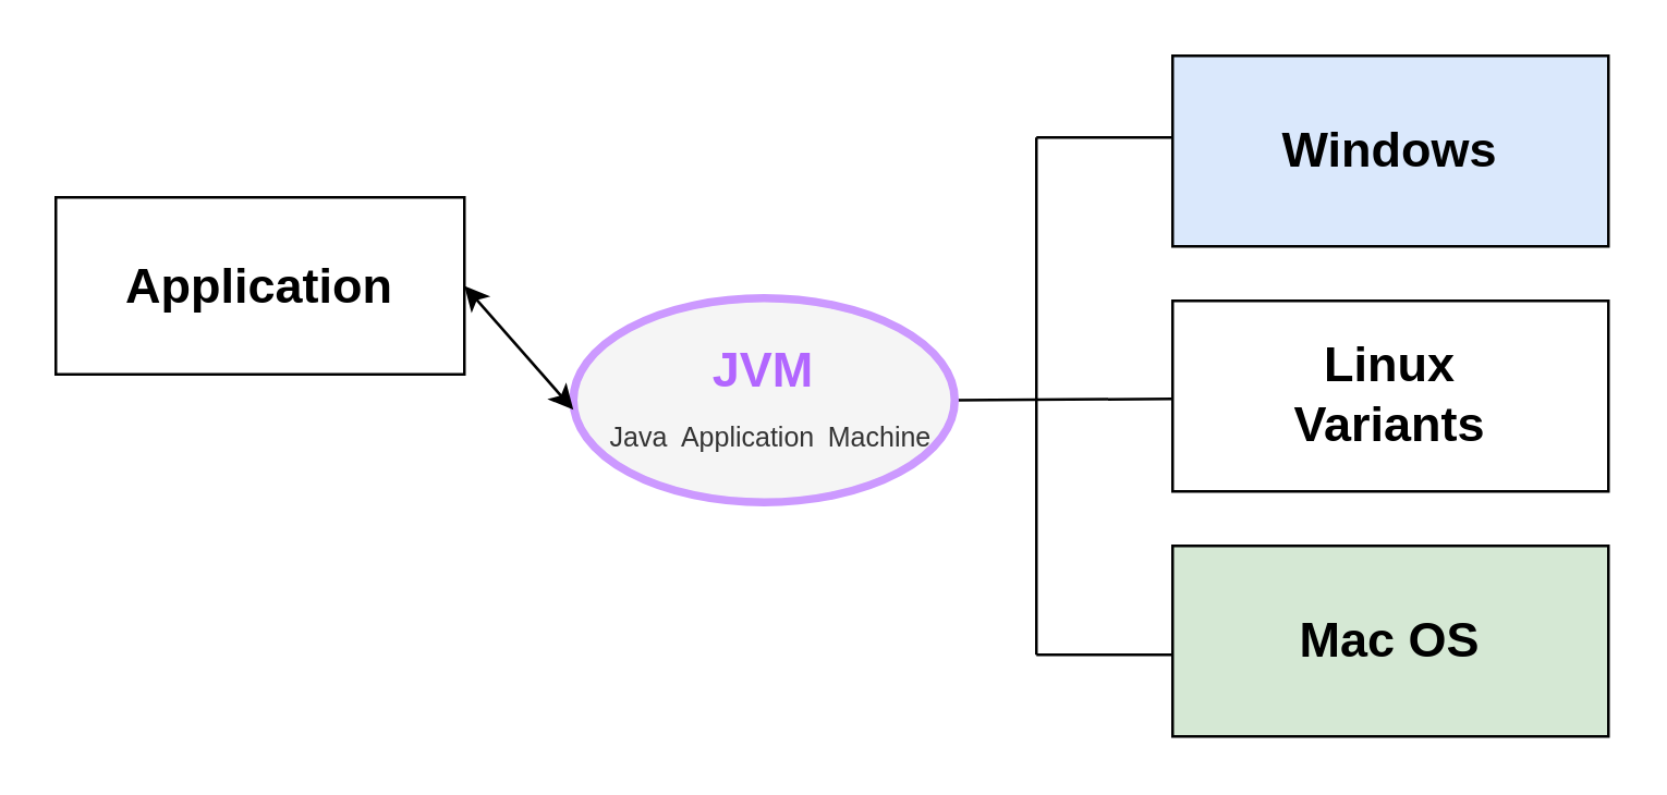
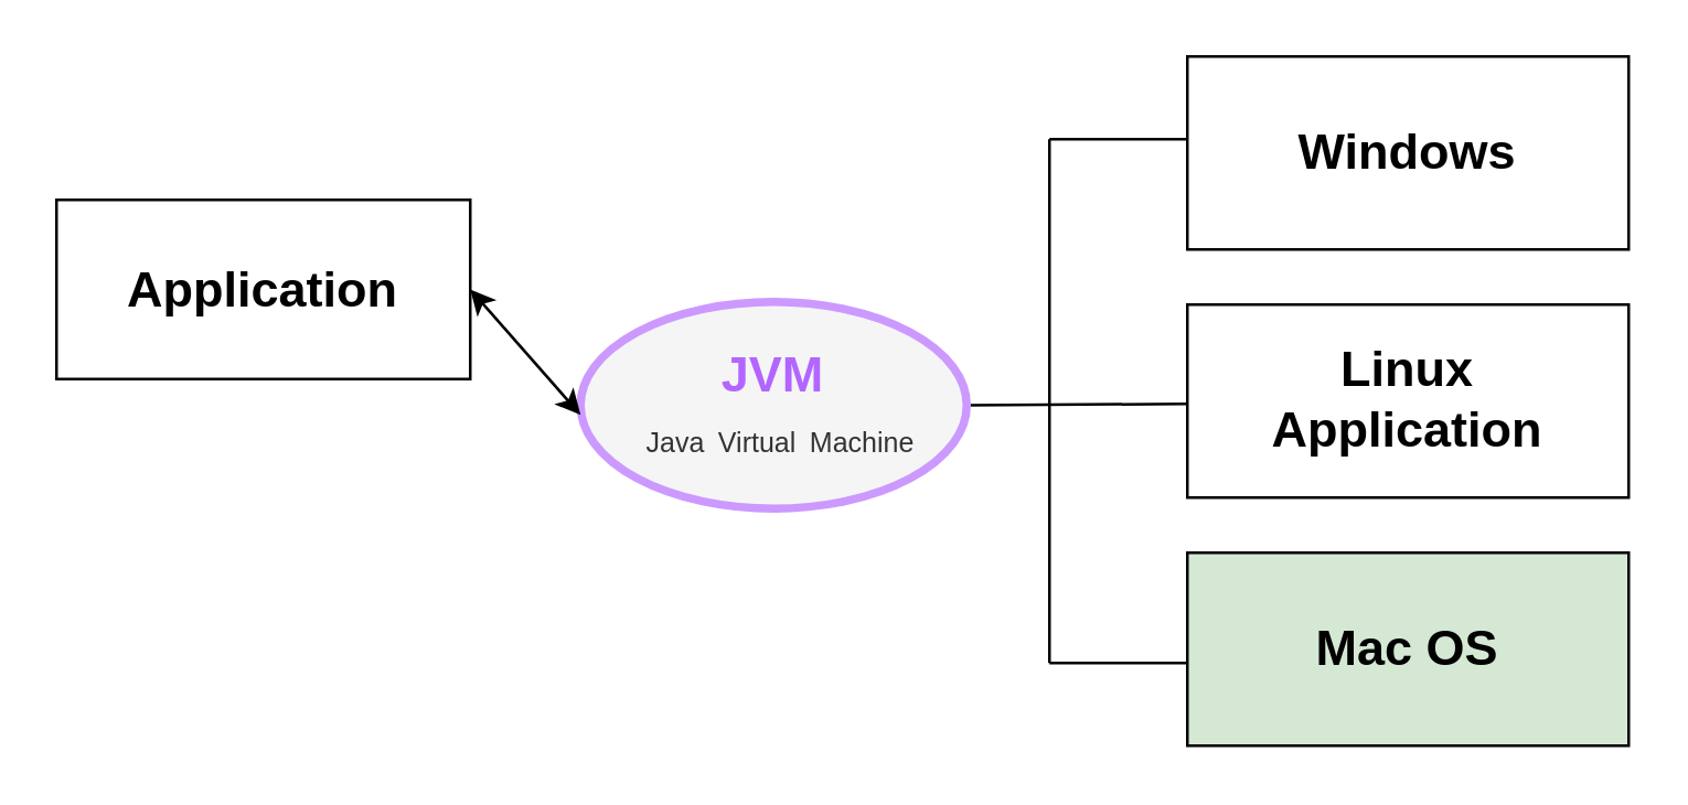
- <mxCell id="2" value="&lt;font style=&quot;font-size: 18px;&quot;&gt;&lt;b&gt;Windows&lt;/b&gt;&lt;/font&gt;" style="rounded=0;whiteSpace=wrap;html=1;fillColor=#dae8fc;" vertex="1" parent="1"><mxGeometry x="430" y="20" width="160" height="70" as="geometry" /></mxCell>
+ <mxCell id="2" value="&lt;font style=&quot;font-size: 18px;&quot;&gt;&lt;b&gt;Windows&lt;/b&gt;&lt;/font&gt;" style="rounded=0;whiteSpace=wrap;html=1;" vertex="1" parent="1"><mxGeometry x="430" y="20" width="160" height="70" as="geometry" /></mxCell>
- <mxCell id="3" value="&lt;font style=&quot;font-size: 18px;&quot;&gt;&lt;b&gt;Linux&lt;br&gt;Variants&lt;/b&gt;&lt;/font&gt;" style="rounded=0;whiteSpace=wrap;html=1;" vertex="1" parent="1"><mxGeometry x="430" y="110" width="160" height="70" as="geometry" /></mxCell>
+ <mxCell id="3" value="&lt;font style=&quot;font-size: 18px;&quot;&gt;&lt;b&gt;Linux&lt;br&gt;Application&lt;/b&gt;&lt;/font&gt;" style="rounded=0;whiteSpace=wrap;html=1;" vertex="1" parent="1"><mxGeometry x="430" y="110" width="160" height="70" as="geometry" /></mxCell>
- <mxCell id="9" value="&lt;font color=&quot;#b266ff&quot;&gt;&lt;b&gt;JVM&lt;/b&gt;&lt;br&gt;&lt;/font&gt;&lt;font style=&quot;font-size: 10px;&quot;&gt;&amp;nbsp; Java&lt;/font&gt; &lt;font style=&quot;font-size: 10px;&quot;&gt;Application&lt;/font&gt; &lt;font style=&quot;font-size: 10px;&quot;&gt;Machine&lt;/font&gt;" style="ellipse;whiteSpace=wrap;html=1;fontSize=18;align=center;strokeWidth=3;fillColor=#f5f5f5;fontColor=#333333;strokeColor=#CC99FF;" vertex="1" parent="1"><mxGeometry x="210" y="109" width="140" height="75" as="geometry" /></mxCell>
+ <mxCell id="9" value="&lt;font color=&quot;#b266ff&quot;&gt;&lt;b&gt;JVM&lt;/b&gt;&lt;br&gt;&lt;/font&gt;&lt;font style=&quot;font-size: 10px;&quot;&gt;&amp;nbsp; Java&lt;/font&gt; &lt;font style=&quot;font-size: 10px;&quot;&gt;Virtual&lt;/font&gt; &lt;font style=&quot;font-size: 10px;&quot;&gt;Machine&lt;/font&gt;" style="ellipse;whiteSpace=wrap;html=1;fontSize=18;align=center;strokeWidth=3;fillColor=#f5f5f5;fontColor=#333333;strokeColor=#CC99FF;" vertex="1" parent="1"><mxGeometry x="210" y="109" width="140" height="75" as="geometry" /></mxCell>
